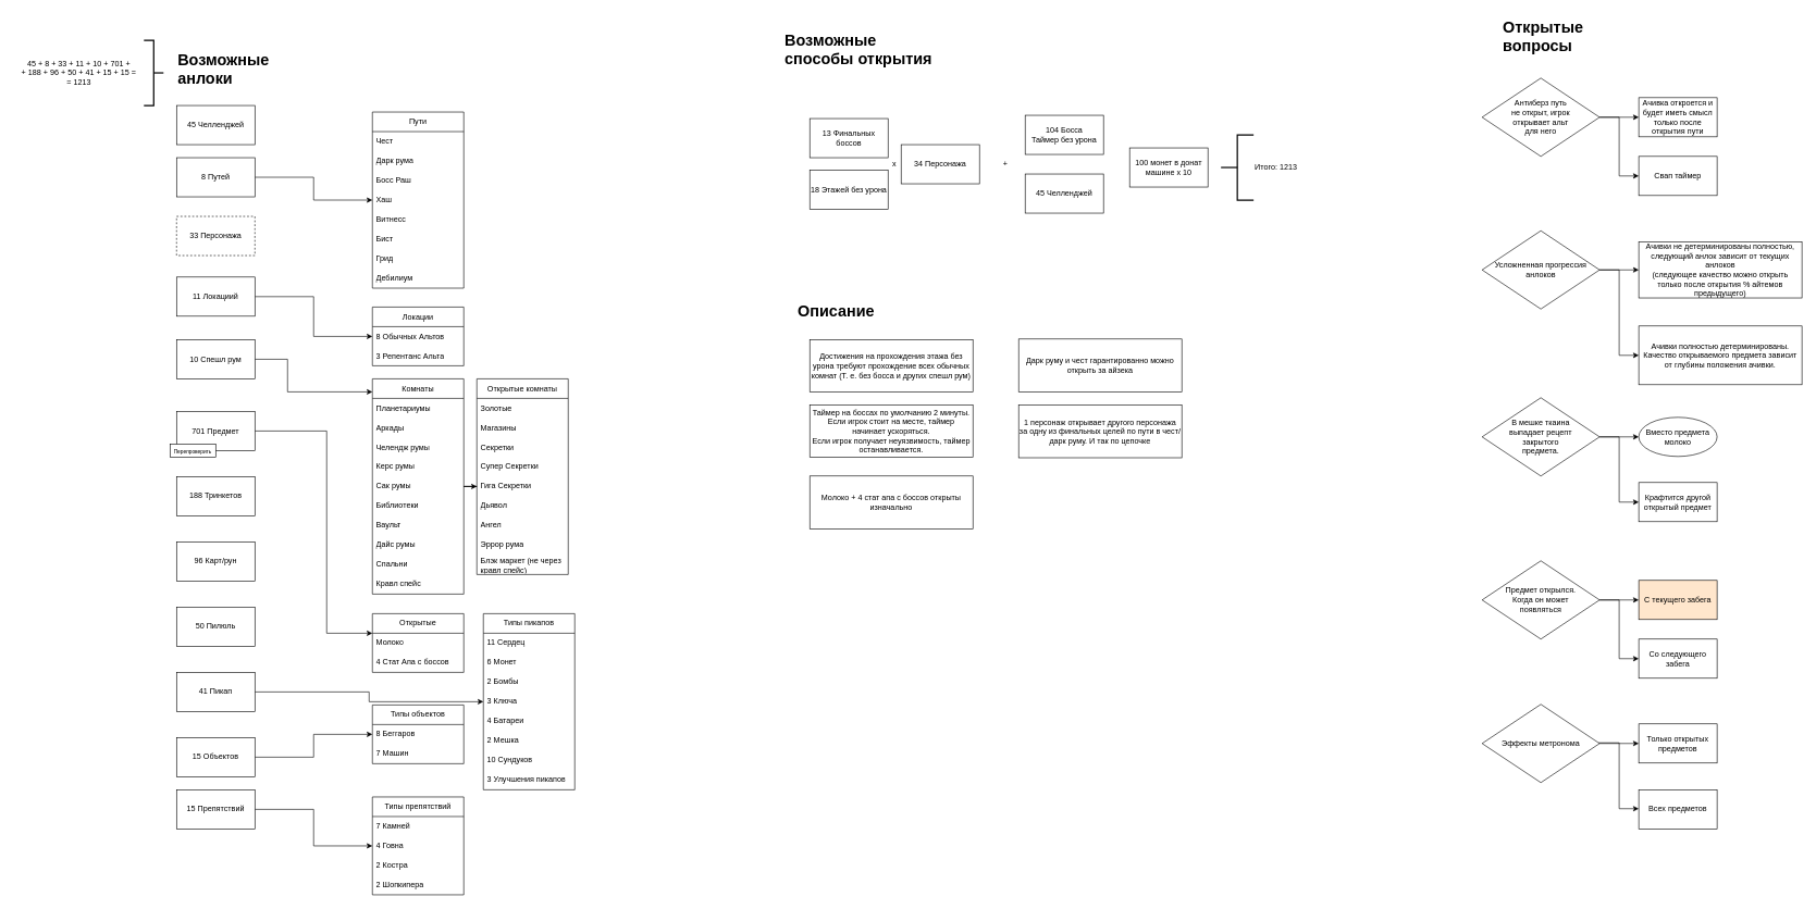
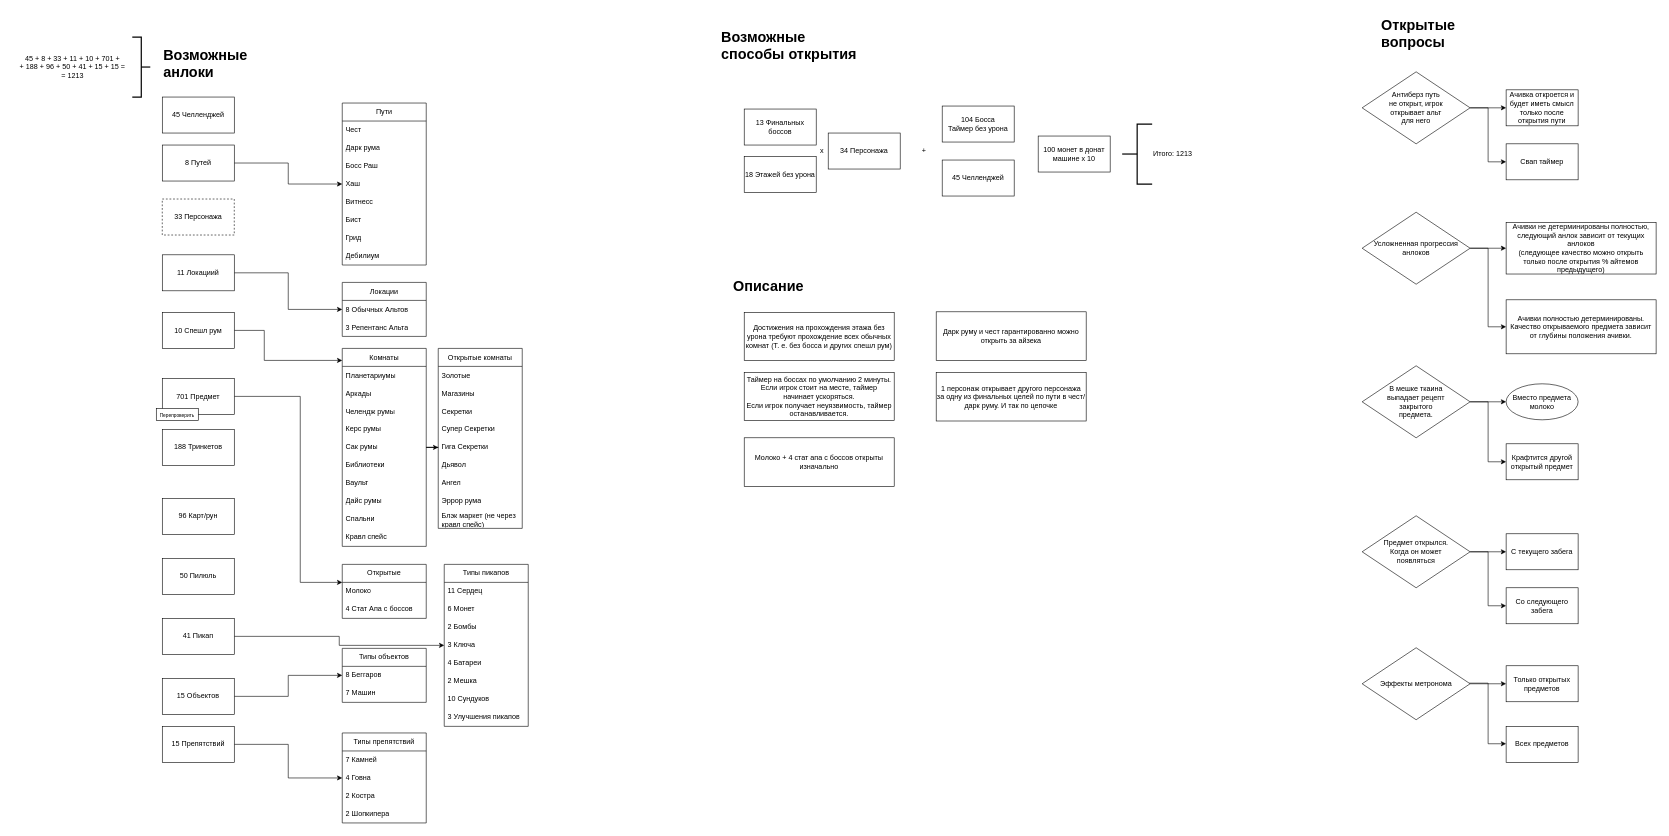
- <mxCell id="76" value="188 Тринкетов" style="rounded=0;whiteSpace=wrap;html=1;" vertex="1" parent="1"><mxGeometry x="270" y="730" width="120" height="60" as="geometry" /></mxCell>
+ <mxCell id="76" value="188 Тринкетов" style="rounded=0;whiteSpace=wrap;html=1;" vertex="1" parent="1"><mxGeometry x="270" y="715" width="120" height="60" as="geometry" /></mxCell>
- <mxCell id="69" value="С текущего забега" style="rounded=0;whiteSpace=wrap;html=1;fillColor=#ffe6cc;" vertex="1" parent="1"><mxGeometry x="2510" y="889" width="120" height="60" as="geometry" /></mxCell>
+ <mxCell id="69" value="С текущего забега" style="rounded=0;whiteSpace=wrap;html=1;" vertex="1" parent="1"><mxGeometry x="2510" y="889" width="120" height="60" as="geometry" /></mxCell>
